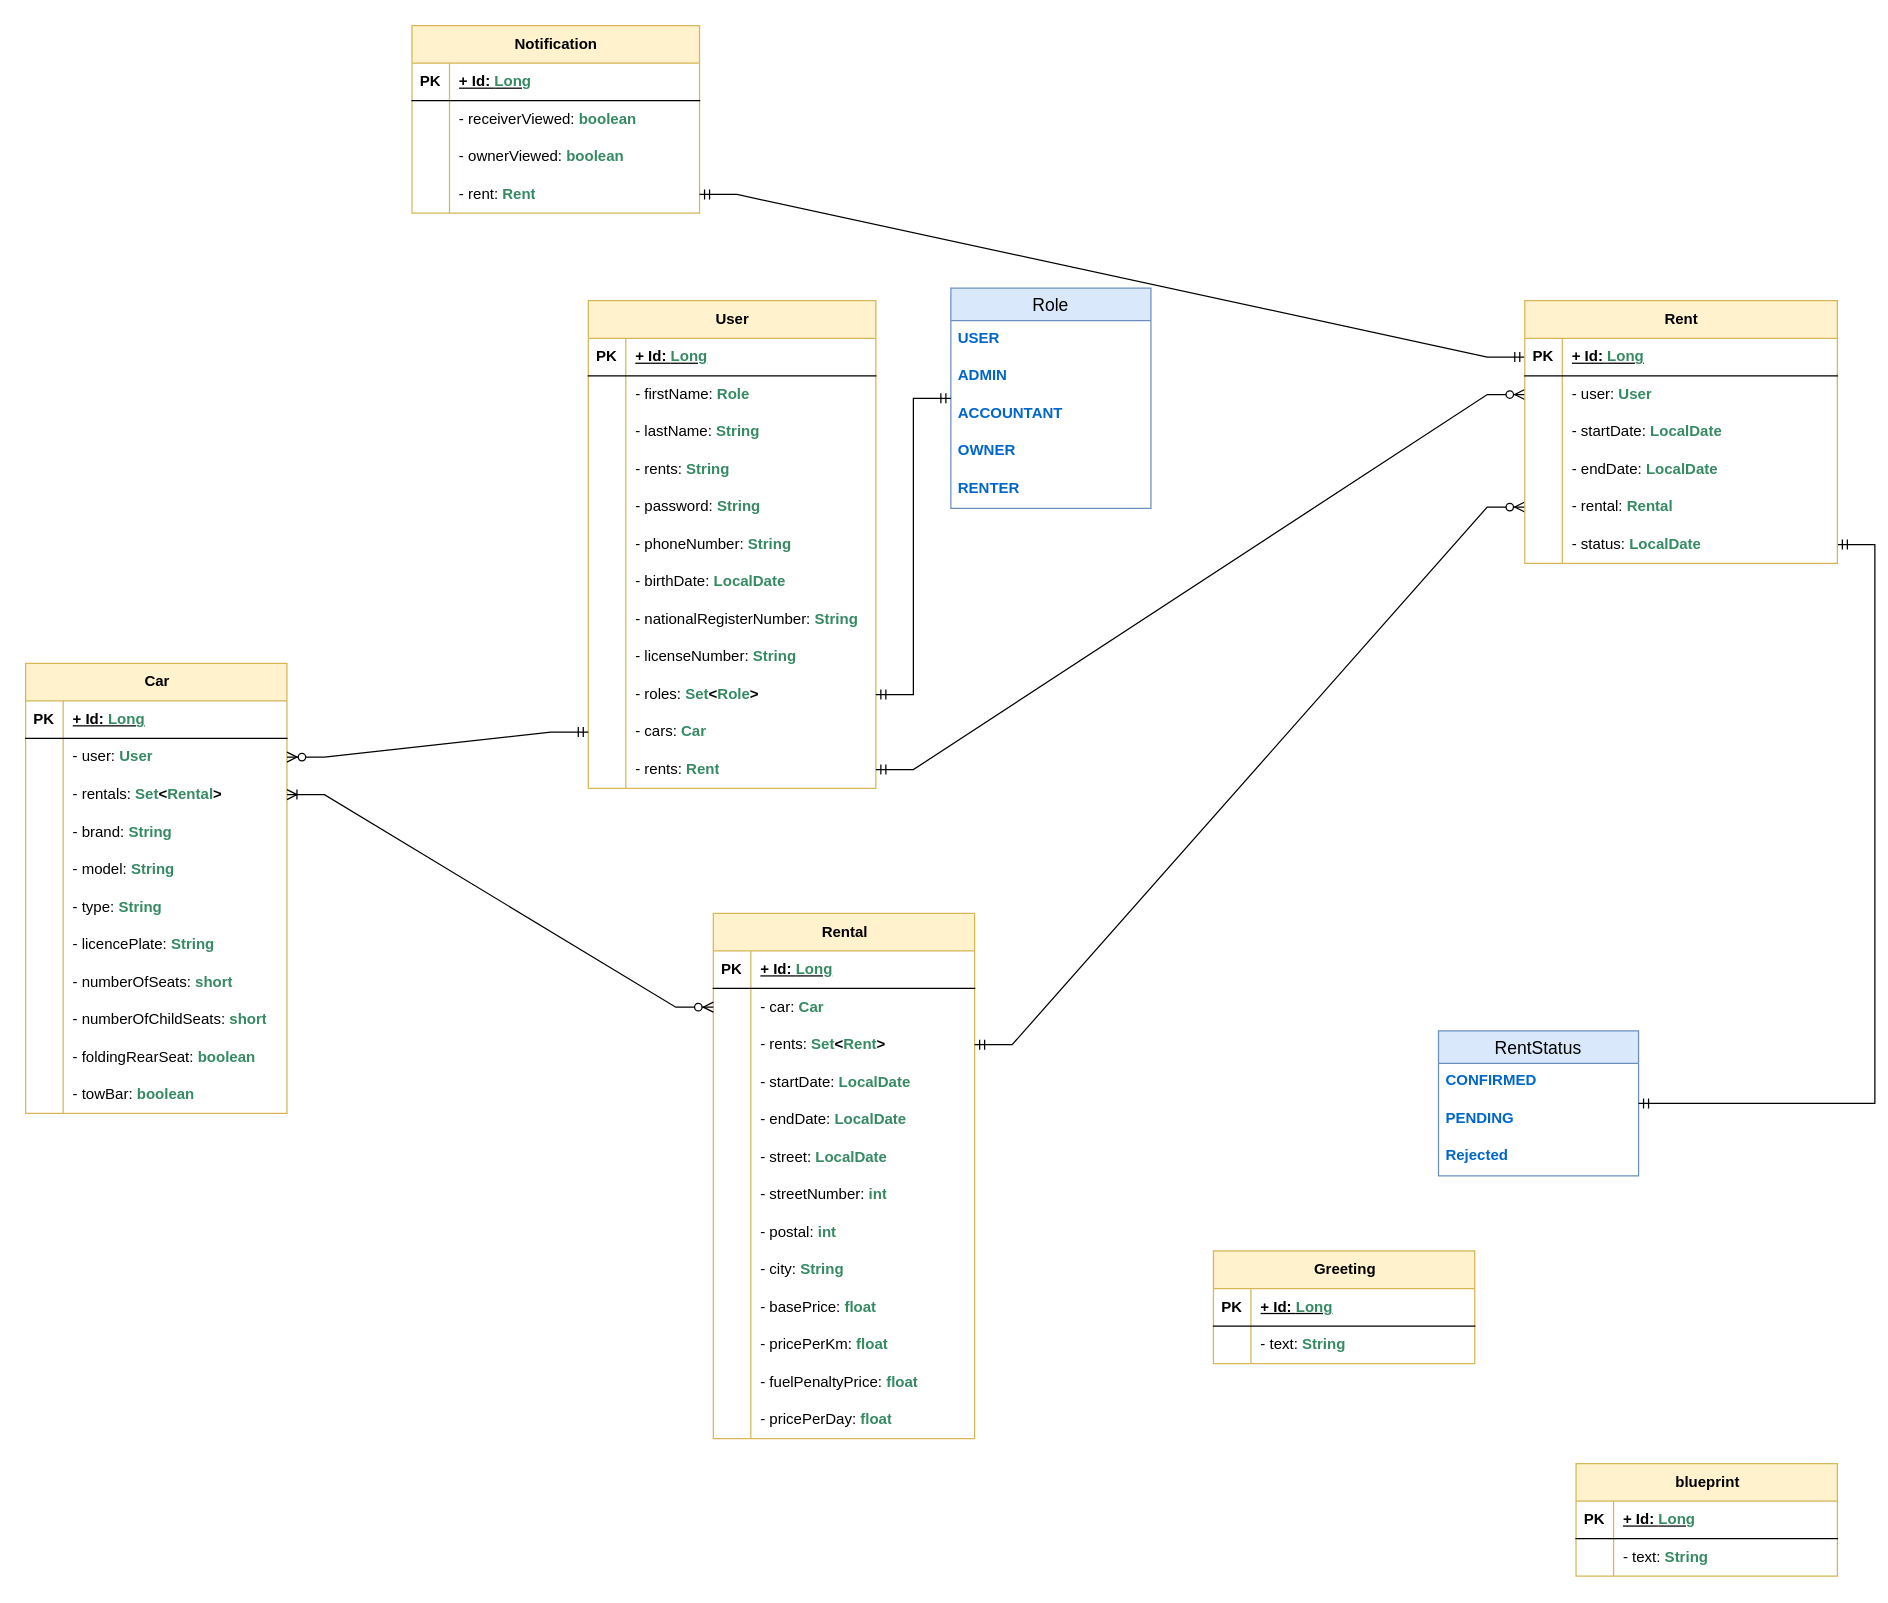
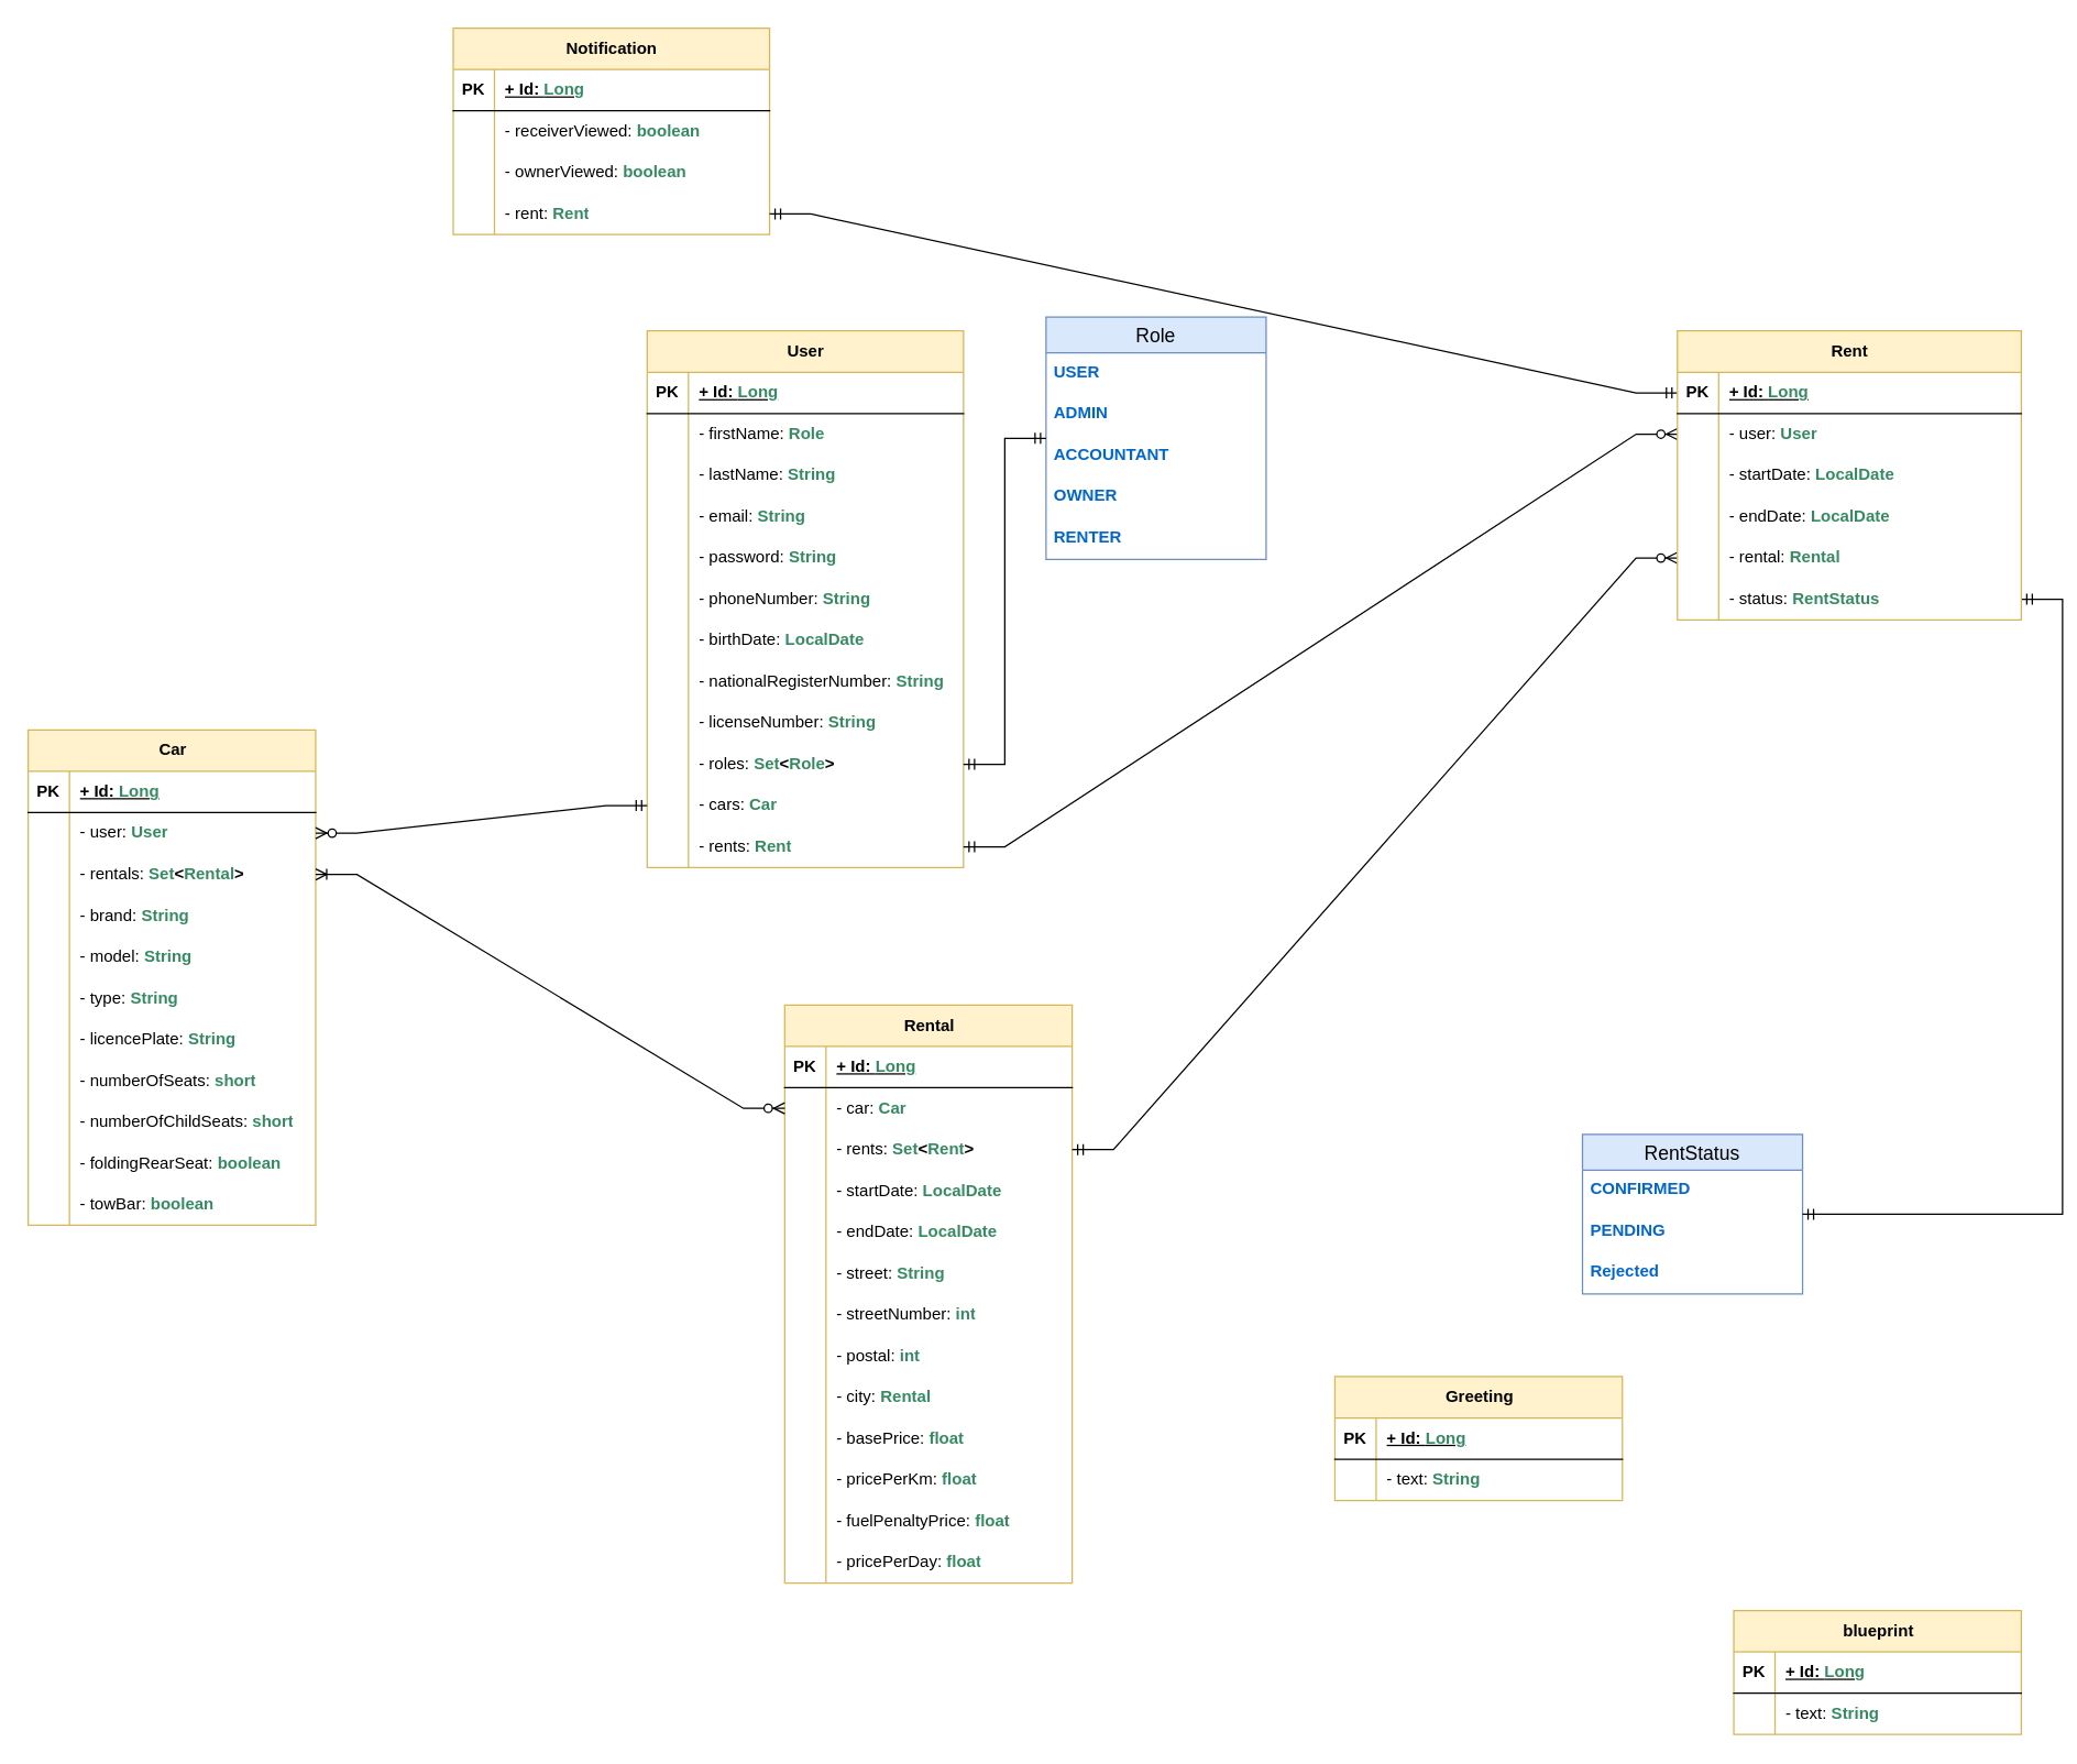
- <mxCell id="123" value="- rents: &lt;font color=&quot;#358a62&quot;&gt;&lt;b&gt;String&lt;/b&gt;&lt;/font&gt;" style="shape=partialRectangle;connectable=0;fillColor=none;top=0;left=0;bottom=0;right=0;align=left;spacingLeft=6;overflow=hidden;whiteSpace=wrap;html=1;" parent="121" vertex="1"><mxGeometry x="30" width="200" height="30" as="geometry"><mxRectangle width="200" height="30" as="alternateBounds" /></mxGeometry></mxCell>
+ <mxCell id="123" value="- email: &lt;font color=&quot;#358a62&quot;&gt;&lt;b&gt;String&lt;/b&gt;&lt;/font&gt;" style="shape=partialRectangle;connectable=0;fillColor=none;top=0;left=0;bottom=0;right=0;align=left;spacingLeft=6;overflow=hidden;whiteSpace=wrap;html=1;" parent="121" vertex="1"><mxGeometry x="30" width="200" height="30" as="geometry"><mxRectangle width="200" height="30" as="alternateBounds" /></mxGeometry></mxCell>
- <mxCell id="175" value="- status:&amp;nbsp;&lt;b&gt;&lt;font color=&quot;#358a62&quot;&gt;LocalDate&lt;/font&gt;&lt;/b&gt;&lt;font color=&quot;#358a62&quot;&gt;&lt;b&gt;&lt;br&gt;&lt;/b&gt;&lt;/font&gt;" style="shape=partialRectangle;connectable=0;fillColor=none;top=0;left=0;bottom=0;right=0;align=left;spacingLeft=6;overflow=hidden;whiteSpace=wrap;html=1;" parent="173" vertex="1"><mxGeometry x="30" width="220" height="30" as="geometry"><mxRectangle width="220" height="30" as="alternateBounds" /></mxGeometry></mxCell>
+ <mxCell id="175" value="- status:&amp;nbsp;&lt;b&gt;&lt;font color=&quot;#358a62&quot;&gt;RentStatus&lt;/font&gt;&lt;/b&gt;&lt;font color=&quot;#358a62&quot;&gt;&lt;b&gt;&lt;br&gt;&lt;/b&gt;&lt;/font&gt;" style="shape=partialRectangle;connectable=0;fillColor=none;top=0;left=0;bottom=0;right=0;align=left;spacingLeft=6;overflow=hidden;whiteSpace=wrap;html=1;" parent="173" vertex="1"><mxGeometry x="30" width="220" height="30" as="geometry"><mxRectangle width="220" height="30" as="alternateBounds" /></mxGeometry></mxCell>
- <mxCell id="73" value="- street: &lt;font color=&quot;#358a62&quot;&gt;&lt;b&gt;LocalDate&lt;/b&gt;&lt;/font&gt;" style="shape=partialRectangle;connectable=0;fillColor=none;top=0;left=0;bottom=0;right=0;align=left;spacingLeft=6;overflow=hidden;whiteSpace=wrap;html=1;" parent="71" vertex="1"><mxGeometry x="30" width="179" height="30" as="geometry"><mxRectangle width="179" height="30" as="alternateBounds" /></mxGeometry></mxCell>
+ <mxCell id="73" value="- street: &lt;font color=&quot;#358a62&quot;&gt;&lt;b&gt;String&lt;/b&gt;&lt;/font&gt;" style="shape=partialRectangle;connectable=0;fillColor=none;top=0;left=0;bottom=0;right=0;align=left;spacingLeft=6;overflow=hidden;whiteSpace=wrap;html=1;" parent="71" vertex="1"><mxGeometry x="30" width="179" height="30" as="geometry"><mxRectangle width="179" height="30" as="alternateBounds" /></mxGeometry></mxCell>
- <mxCell id="82" value="- city: &lt;font color=&quot;#358a62&quot;&gt;&lt;b&gt;String&lt;/b&gt;&lt;/font&gt;" style="shape=partialRectangle;connectable=0;fillColor=none;top=0;left=0;bottom=0;right=0;align=left;spacingLeft=6;overflow=hidden;whiteSpace=wrap;html=1;" parent="80" vertex="1"><mxGeometry x="30" width="179" height="30" as="geometry"><mxRectangle width="179" height="30" as="alternateBounds" /></mxGeometry></mxCell>
+ <mxCell id="82" value="- city: &lt;font color=&quot;#358a62&quot;&gt;&lt;b&gt;Rental&lt;/b&gt;&lt;/font&gt;" style="shape=partialRectangle;connectable=0;fillColor=none;top=0;left=0;bottom=0;right=0;align=left;spacingLeft=6;overflow=hidden;whiteSpace=wrap;html=1;" parent="80" vertex="1"><mxGeometry x="30" width="179" height="30" as="geometry"><mxRectangle width="179" height="30" as="alternateBounds" /></mxGeometry></mxCell>
